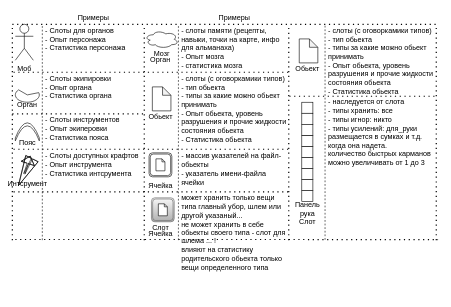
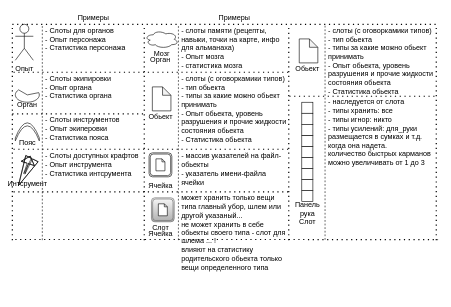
- <mxCell id="3" value="&lt;div&gt;Моб&lt;/div&gt;" style="shape=umlActor;verticalLabelPosition=bottom;verticalAlign=top;html=1;outlineConnect=0;" parent="1" vertex="1"><mxGeometry x="25" y="40" width="30" height="60" as="geometry" /></mxCell>
+ <mxCell id="3" value="&lt;div&gt;Опыт&lt;/div&gt;" style="shape=umlActor;verticalLabelPosition=bottom;verticalAlign=top;html=1;outlineConnect=0;" parent="1" vertex="1"><mxGeometry x="25" y="40" width="30" height="60" as="geometry" /></mxCell>
